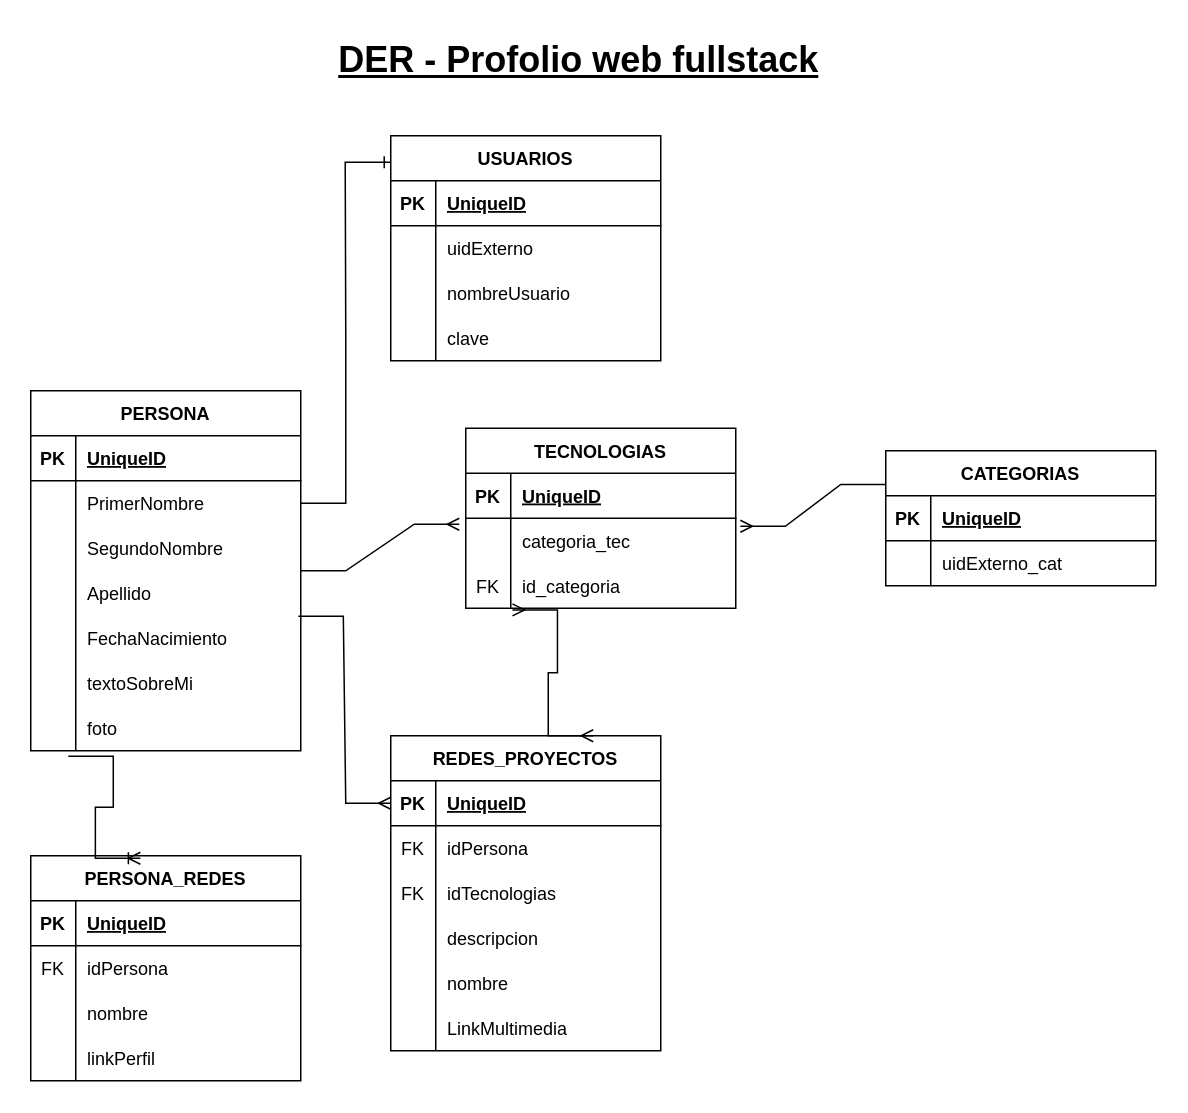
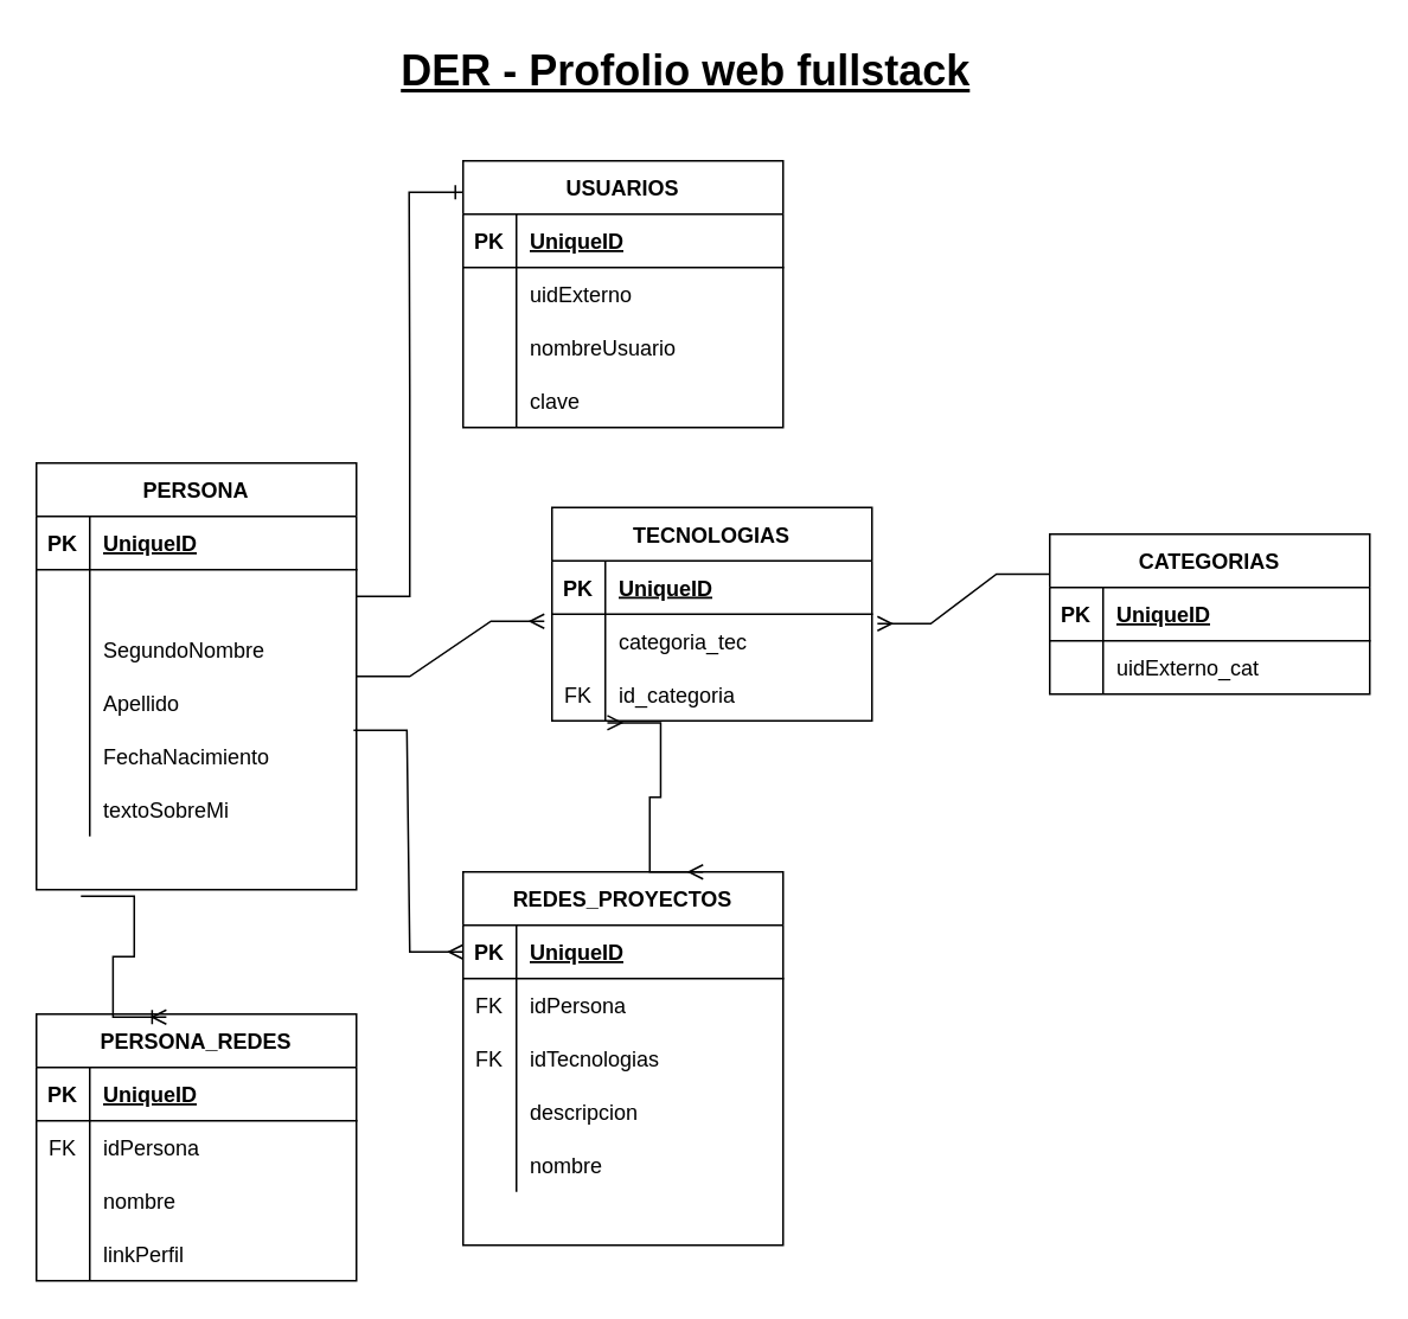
- <mxCell id="8" value="PrimerNombre" style="shape=partialRectangle;connectable=0;fillColor=none;top=0;left=0;bottom=0;right=0;align=left;spacingLeft=6;overflow=hidden;" parent="6" vertex="1"><mxGeometry x="30" width="150" height="30" as="geometry"><mxRectangle width="150" height="30" as="alternateBounds" /></mxGeometry></mxCell>
- <mxCell id="23" value="foto" style="shape=partialRectangle;connectable=0;fillColor=none;top=0;left=0;bottom=0;right=0;align=left;spacingLeft=6;overflow=hidden;" parent="21" vertex="1"><mxGeometry x="30" width="150" height="30" as="geometry"><mxRectangle width="150" height="30" as="alternateBounds" /></mxGeometry></mxCell>
- <mxCell id="65" value="LinkMultimedia" style="shape=partialRectangle;connectable=0;fillColor=none;top=0;left=0;bottom=0;right=0;align=left;spacingLeft=6;overflow=hidden;" parent="63" vertex="1"><mxGeometry x="30" width="150" height="30" as="geometry"><mxRectangle width="150" height="30" as="alternateBounds" /></mxGeometry></mxCell>
